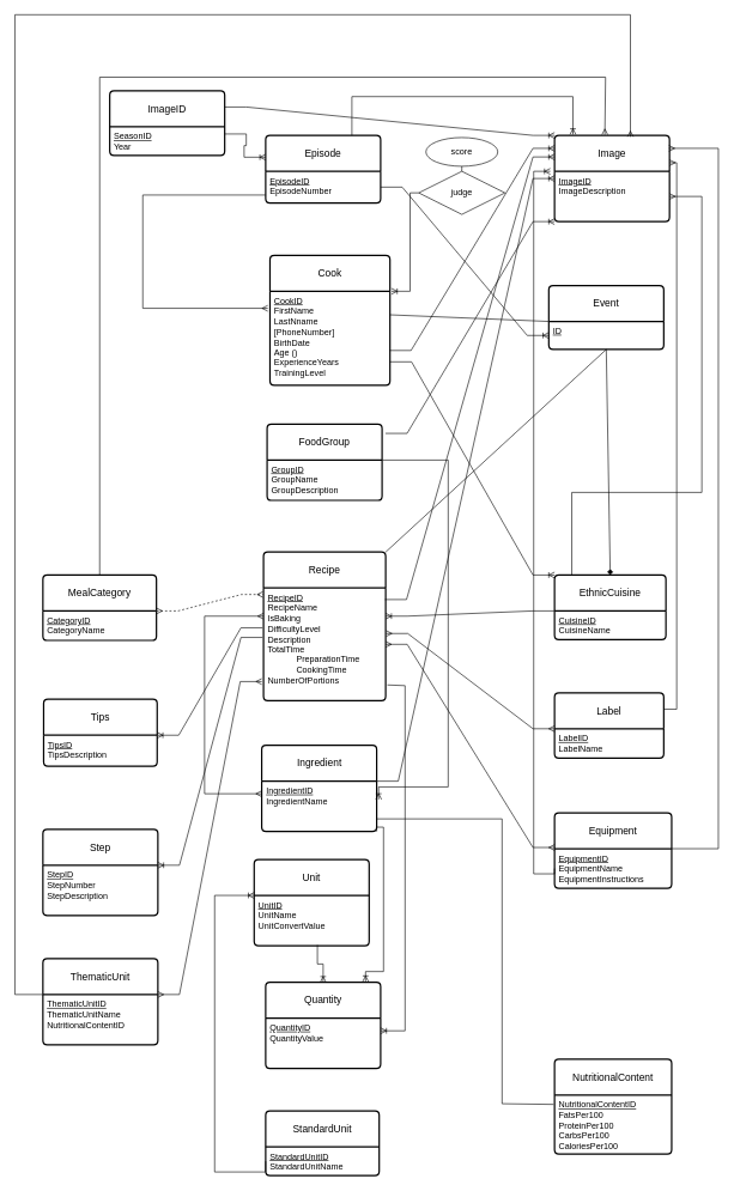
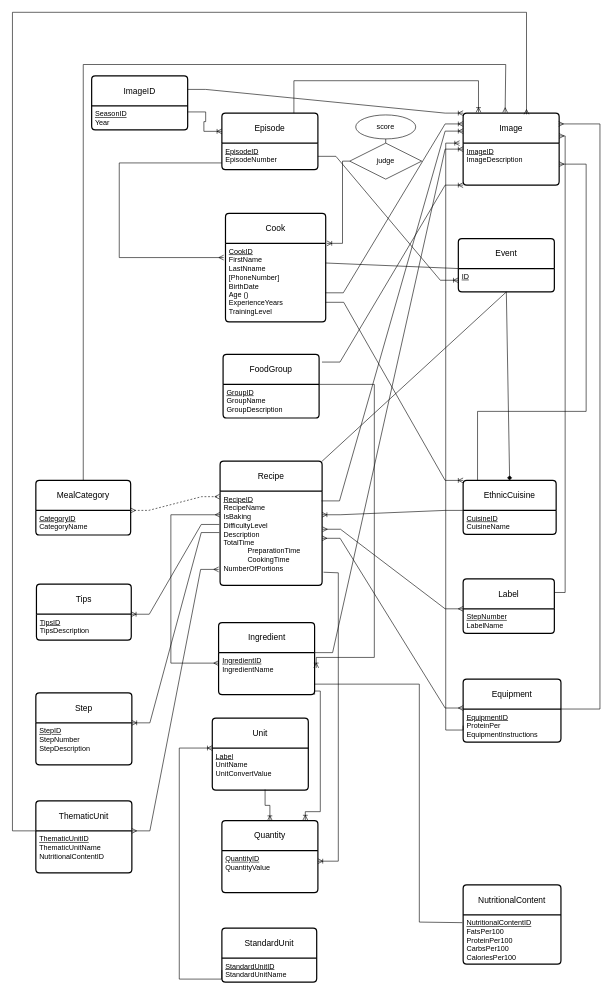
- <mxCell id="7" value="&lt;u&gt;LabelID&lt;/u&gt;&lt;div&gt;LabelName&lt;/div&gt;" style="align=left;strokeColor=none;fillColor=none;spacingLeft=4;fontSize=12;verticalAlign=top;resizable=0;rotatable=0;part=1;html=1;" parent="6" vertex="1"><mxGeometry y="50" width="152" height="41" as="geometry" /></mxCell>
+ <mxCell id="7" value="&lt;u&gt;StepNumber&lt;/u&gt;&lt;div&gt;LabelName&lt;/div&gt;" style="align=left;strokeColor=none;fillColor=none;spacingLeft=4;fontSize=12;verticalAlign=top;resizable=0;rotatable=0;part=1;html=1;" parent="6" vertex="1"><mxGeometry y="50" width="152" height="41" as="geometry" /></mxCell>
- <mxCell id="9" value="&lt;u&gt;EquipmentID&lt;/u&gt;&lt;div&gt;EquipmentName&lt;/div&gt;&lt;div&gt;EquipmentInstructions&lt;/div&gt;" style="align=left;strokeColor=none;fillColor=none;spacingLeft=4;fontSize=12;verticalAlign=top;resizable=0;rotatable=0;part=1;html=1;" parent="8" vertex="1"><mxGeometry y="50" width="163" height="55" as="geometry" /></mxCell>
+ <mxCell id="9" value="&lt;u&gt;EquipmentID&lt;/u&gt;&lt;div&gt;ProteinPer&lt;/div&gt;&lt;div&gt;EquipmentInstructions&lt;/div&gt;" style="align=left;strokeColor=none;fillColor=none;spacingLeft=4;fontSize=12;verticalAlign=top;resizable=0;rotatable=0;part=1;html=1;" parent="8" vertex="1"><mxGeometry y="50" width="163" height="55" as="geometry" /></mxCell>
- <mxCell id="19" value="&lt;u&gt;UnitID&lt;/u&gt;&lt;div&gt;UnitName&lt;/div&gt;&lt;div&gt;UnitConvertValue&lt;/div&gt;" style="align=left;strokeColor=none;fillColor=none;spacingLeft=4;fontSize=12;verticalAlign=top;resizable=0;rotatable=0;part=1;html=1;" parent="18" vertex="1"><mxGeometry y="50" width="160" height="70" as="geometry" /></mxCell>
+ <mxCell id="19" value="&lt;u&gt;Label&lt;/u&gt;&lt;div&gt;UnitName&lt;/div&gt;&lt;div&gt;UnitConvertValue&lt;/div&gt;" style="align=left;strokeColor=none;fillColor=none;spacingLeft=4;fontSize=12;verticalAlign=top;resizable=0;rotatable=0;part=1;html=1;" parent="18" vertex="1"><mxGeometry y="50" width="160" height="70" as="geometry" /></mxCell>
